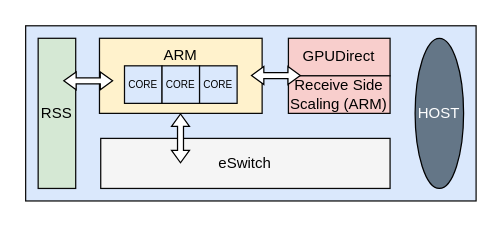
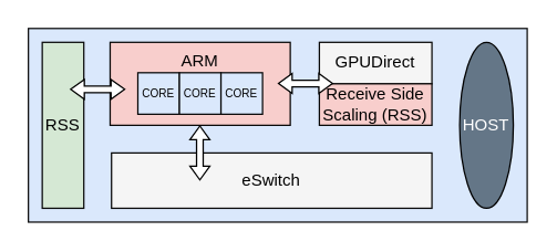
- <mxCell id="4" value="ARM" style="rounded=0;whiteSpace=wrap;html=1;horizontal=1;verticalAlign=top;fillColor=#fff2cc;strokeColor=#080808;container=0;" parent="1" vertex="1"><mxGeometry x="79" y="30" width="130" height="60" as="geometry" /></mxCell>
+ <mxCell id="4" value="ARM" style="rounded=0;whiteSpace=wrap;html=1;horizontal=1;verticalAlign=top;fillColor=#f8cecc;strokeColor=#080808;container=0;" parent="1" vertex="1"><mxGeometry x="79" y="30" width="130" height="60" as="geometry" /></mxCell>
- <mxCell id="5" value="&amp;nbsp;GPUDirect&amp;nbsp;" style="rounded=0;whiteSpace=wrap;html=1;fillColor=#f8cecc;strokeColor=#080808;container=0;" parent="1" vertex="1"><mxGeometry x="230" y="30" width="81.25" height="30" as="geometry" /></mxCell>
+ <mxCell id="5" value="&amp;nbsp;GPUDirect&amp;nbsp;" style="rounded=0;whiteSpace=wrap;html=1;fillColor=#f5f5f5;strokeColor=#080808;container=0;" parent="1" vertex="1"><mxGeometry x="230" y="30" width="81.25" height="30" as="geometry" /></mxCell>
- <mxCell id="6" value="Receive Side Scaling (ARM)" style="rounded=0;whiteSpace=wrap;html=1;fillColor=#f8cecc;strokeColor=#080808;container=0;" parent="1" vertex="1"><mxGeometry x="230" y="60" width="81.25" height="30" as="geometry" /></mxCell>
+ <mxCell id="6" value="Receive Side Scaling (RSS)" style="rounded=0;whiteSpace=wrap;html=1;fillColor=#f8cecc;strokeColor=#080808;container=0;" parent="1" vertex="1"><mxGeometry x="230" y="60" width="81.25" height="30" as="geometry" /></mxCell>
